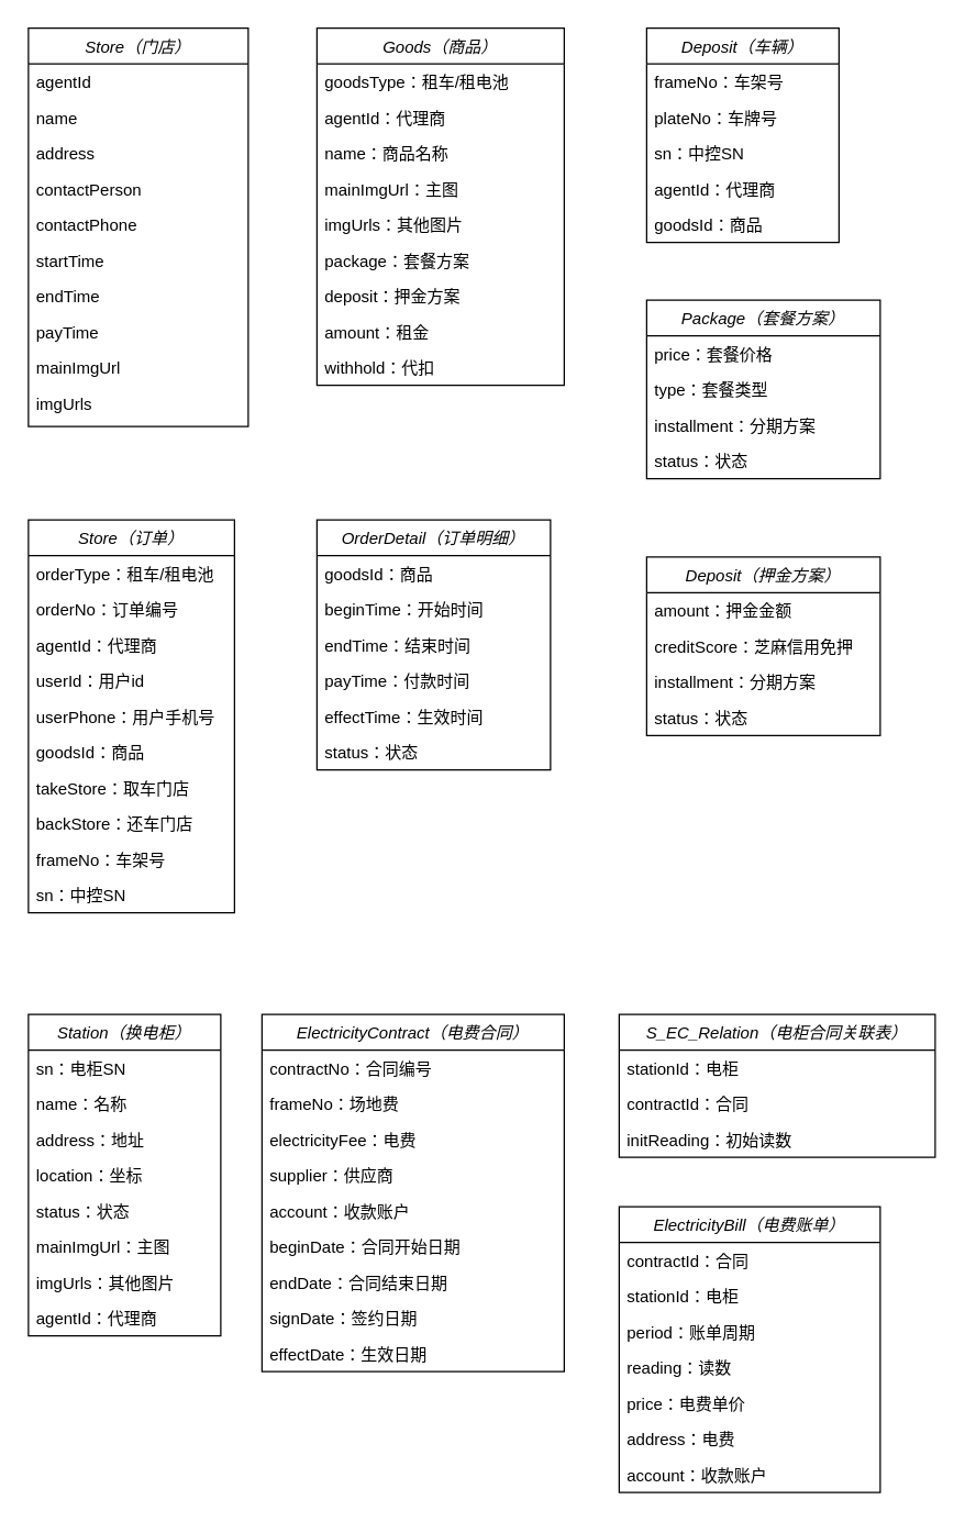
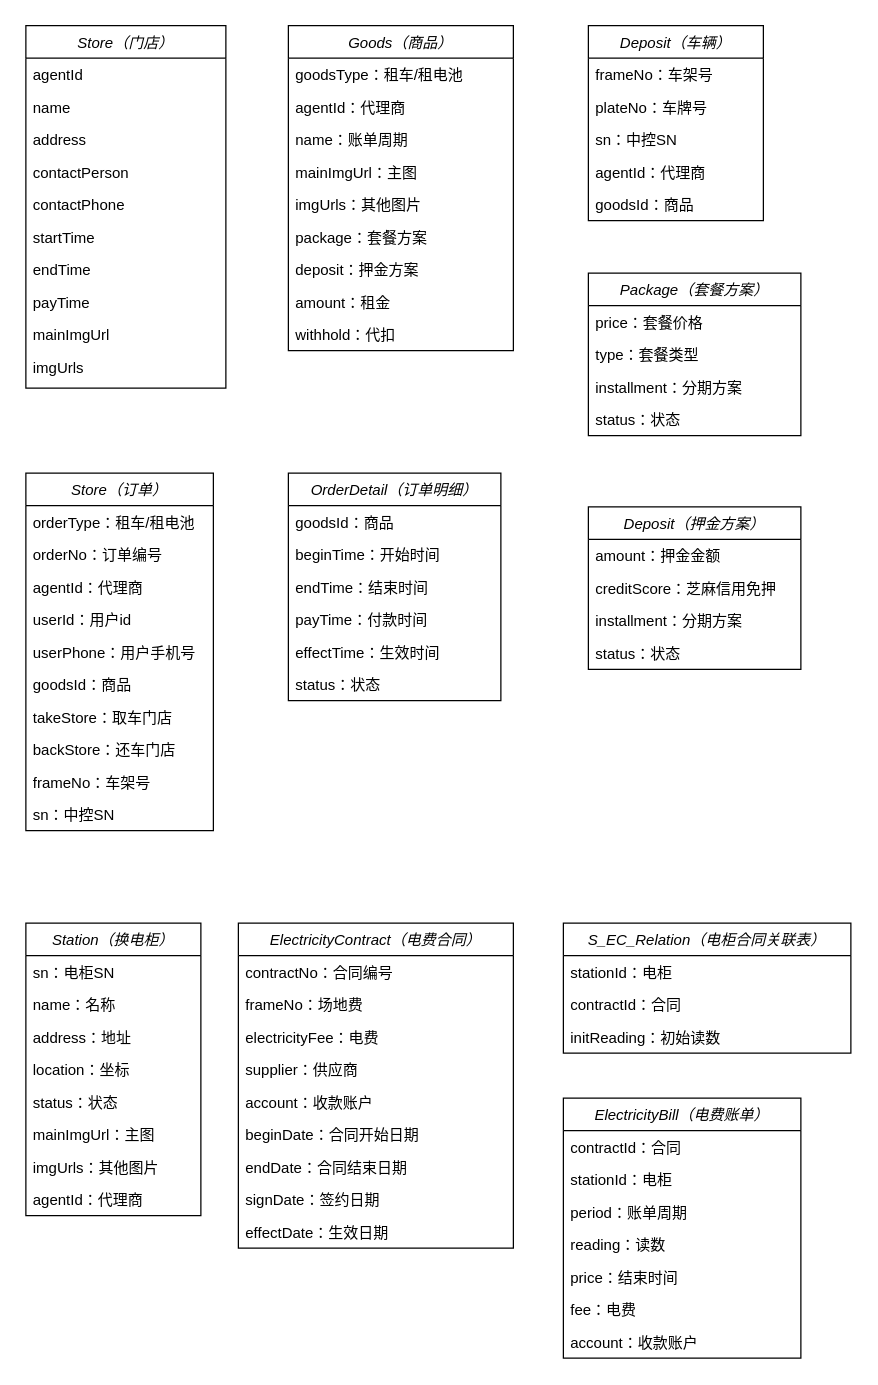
- <mxCell id="5" value="name：商品名称" style="text;align=left;verticalAlign=top;spacingLeft=4;spacingRight=4;overflow=hidden;rotatable=0;points=[[0,0.5],[1,0.5]];portConstraint=eastwest;rounded=0;shadow=0;html=0;" parent="2" vertex="1"><mxGeometry y="78" width="180" height="26" as="geometry" /></mxCell>
+ <mxCell id="5" value="name：账单周期" style="text;align=left;verticalAlign=top;spacingLeft=4;spacingRight=4;overflow=hidden;rotatable=0;points=[[0,0.5],[1,0.5]];portConstraint=eastwest;rounded=0;shadow=0;html=0;" parent="2" vertex="1"><mxGeometry y="78" width="180" height="26" as="geometry" /></mxCell>
- <mxCell id="68" value="price：电费单价" style="text;strokeColor=none;fillColor=none;align=left;verticalAlign=top;spacingLeft=4;spacingRight=4;overflow=hidden;rotatable=0;points=[[0,0.5],[1,0.5]];portConstraint=eastwest;" parent="63" vertex="1"><mxGeometry y="130" width="190" height="26" as="geometry" /></mxCell>
+ <mxCell id="68" value="price：结束时间" style="text;strokeColor=none;fillColor=none;align=left;verticalAlign=top;spacingLeft=4;spacingRight=4;overflow=hidden;rotatable=0;points=[[0,0.5],[1,0.5]];portConstraint=eastwest;" parent="63" vertex="1"><mxGeometry y="130" width="190" height="26" as="geometry" /></mxCell>
- <mxCell id="69" value="address：电费" style="text;strokeColor=none;fillColor=none;align=left;verticalAlign=top;spacingLeft=4;spacingRight=4;overflow=hidden;rotatable=0;points=[[0,0.5],[1,0.5]];portConstraint=eastwest;" parent="63" vertex="1"><mxGeometry y="156" width="190" height="26" as="geometry" /></mxCell>
+ <mxCell id="69" value="fee：电费" style="text;strokeColor=none;fillColor=none;align=left;verticalAlign=top;spacingLeft=4;spacingRight=4;overflow=hidden;rotatable=0;points=[[0,0.5],[1,0.5]];portConstraint=eastwest;" parent="63" vertex="1"><mxGeometry y="156" width="190" height="26" as="geometry" /></mxCell>
